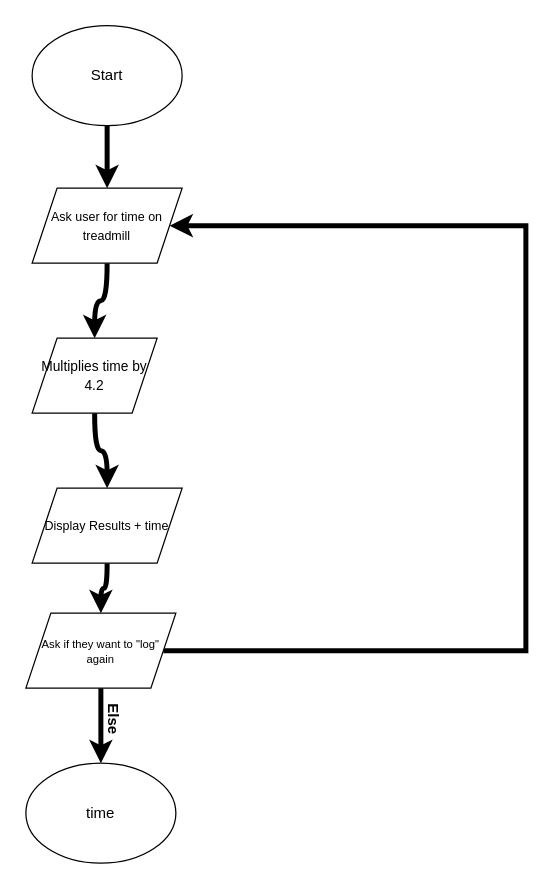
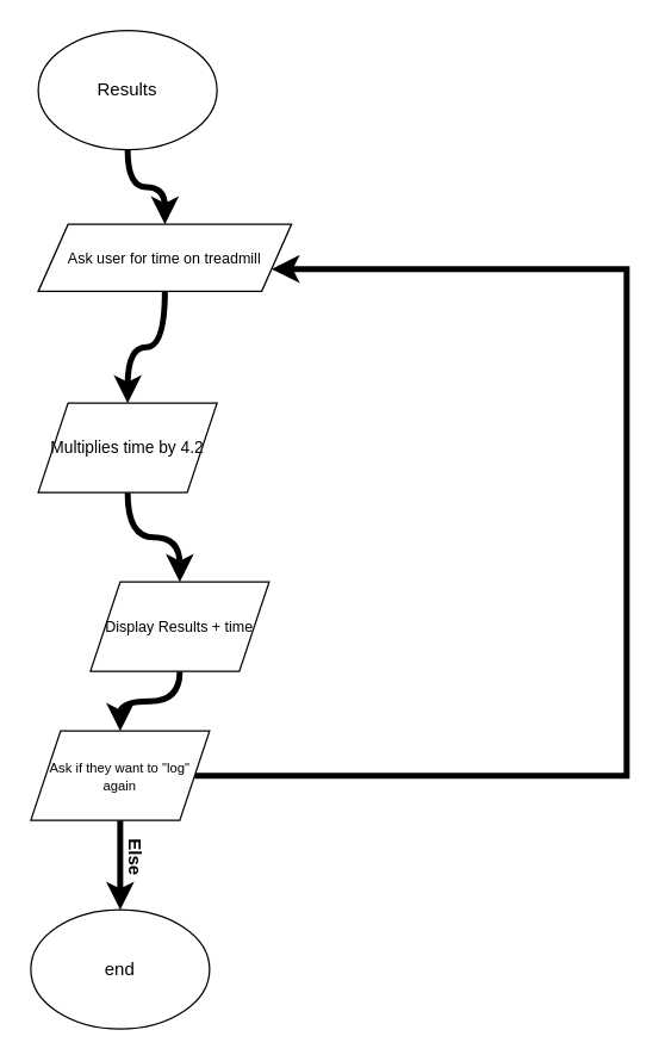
- <mxCell id="3" value="Start" style="ellipse;whiteSpace=wrap;html=1;" vertex="1" parent="1"><mxGeometry x="25" y="20" width="120" height="80" as="geometry" /></mxCell>
+ <mxCell id="3" value="Results" style="ellipse;whiteSpace=wrap;html=1;" vertex="1" parent="1"><mxGeometry x="25" y="20" width="120" height="80" as="geometry" /></mxCell>
- <mxCell id="5" value="&lt;font style=&quot;font-size: 10px;&quot;&gt;Ask user for time on treadmill&lt;/font&gt;" style="shape=parallelogram;perimeter=parallelogramPerimeter;whiteSpace=wrap;html=1;fixedSize=1;" vertex="1" parent="1"><mxGeometry x="25" y="150" width="120" height="60" as="geometry" /></mxCell>
+ <mxCell id="5" value="&lt;font style=&quot;font-size: 10px;&quot;&gt;Ask user for time on treadmill&lt;/font&gt;" style="shape=parallelogram;perimeter=parallelogramPerimeter;whiteSpace=wrap;html=1;fixedSize=1;" vertex="1" parent="1"><mxGeometry x="25" y="150" width="170" height="45" as="geometry" /></mxCell>
- <mxCell id="7" value="&lt;font style=&quot;font-size: 11px;&quot;&gt;Multiplies time by 4.2&lt;/font&gt;" style="shape=parallelogram;perimeter=parallelogramPerimeter;whiteSpace=wrap;html=1;fixedSize=1;" vertex="1" parent="1"><mxGeometry x="25" y="270" width="100" height="60" as="geometry" /></mxCell>
+ <mxCell id="7" value="&lt;font style=&quot;font-size: 11px;&quot;&gt;Multiplies time by 4.2&lt;/font&gt;" style="shape=parallelogram;perimeter=parallelogramPerimeter;whiteSpace=wrap;html=1;fixedSize=1;" vertex="1" parent="1"><mxGeometry x="25" y="270" width="120" height="60" as="geometry" /></mxCell>
- <mxCell id="9" value="Display Results + time" style="shape=parallelogram;perimeter=parallelogramPerimeter;whiteSpace=wrap;html=1;fixedSize=1;fontSize=10;" vertex="1" parent="1"><mxGeometry x="25" y="390" width="120" height="60" as="geometry" /></mxCell>
+ <mxCell id="9" value="Display Results + time" style="shape=parallelogram;perimeter=parallelogramPerimeter;whiteSpace=wrap;html=1;fixedSize=1;fontSize=10;" vertex="1" parent="1"><mxGeometry x="60" y="390" width="120" height="60" as="geometry" /></mxCell>
- <mxCell id="13" value="time" style="ellipse;whiteSpace=wrap;html=1;fontSize=12;" vertex="1" parent="1"><mxGeometry x="20" y="610" width="120" height="80" as="geometry" /></mxCell>
+ <mxCell id="13" value="end" style="ellipse;whiteSpace=wrap;html=1;fontSize=12;" vertex="1" parent="1"><mxGeometry x="20" y="610" width="120" height="80" as="geometry" /></mxCell>
